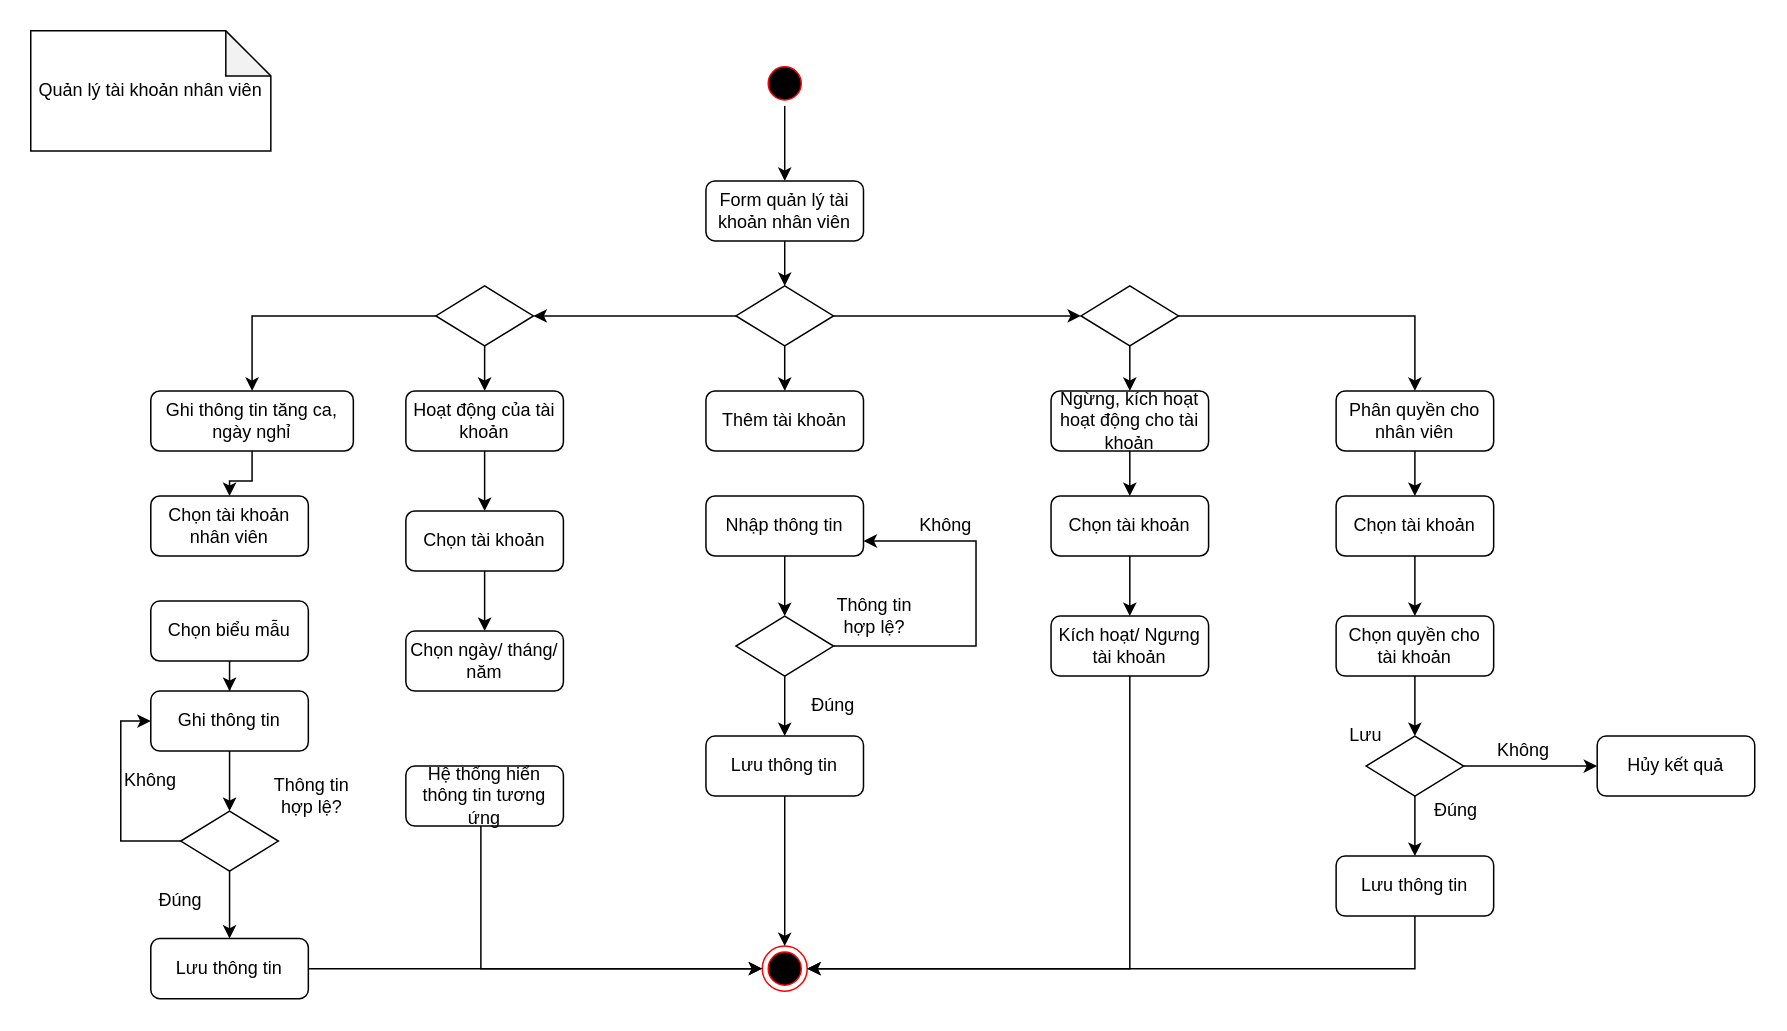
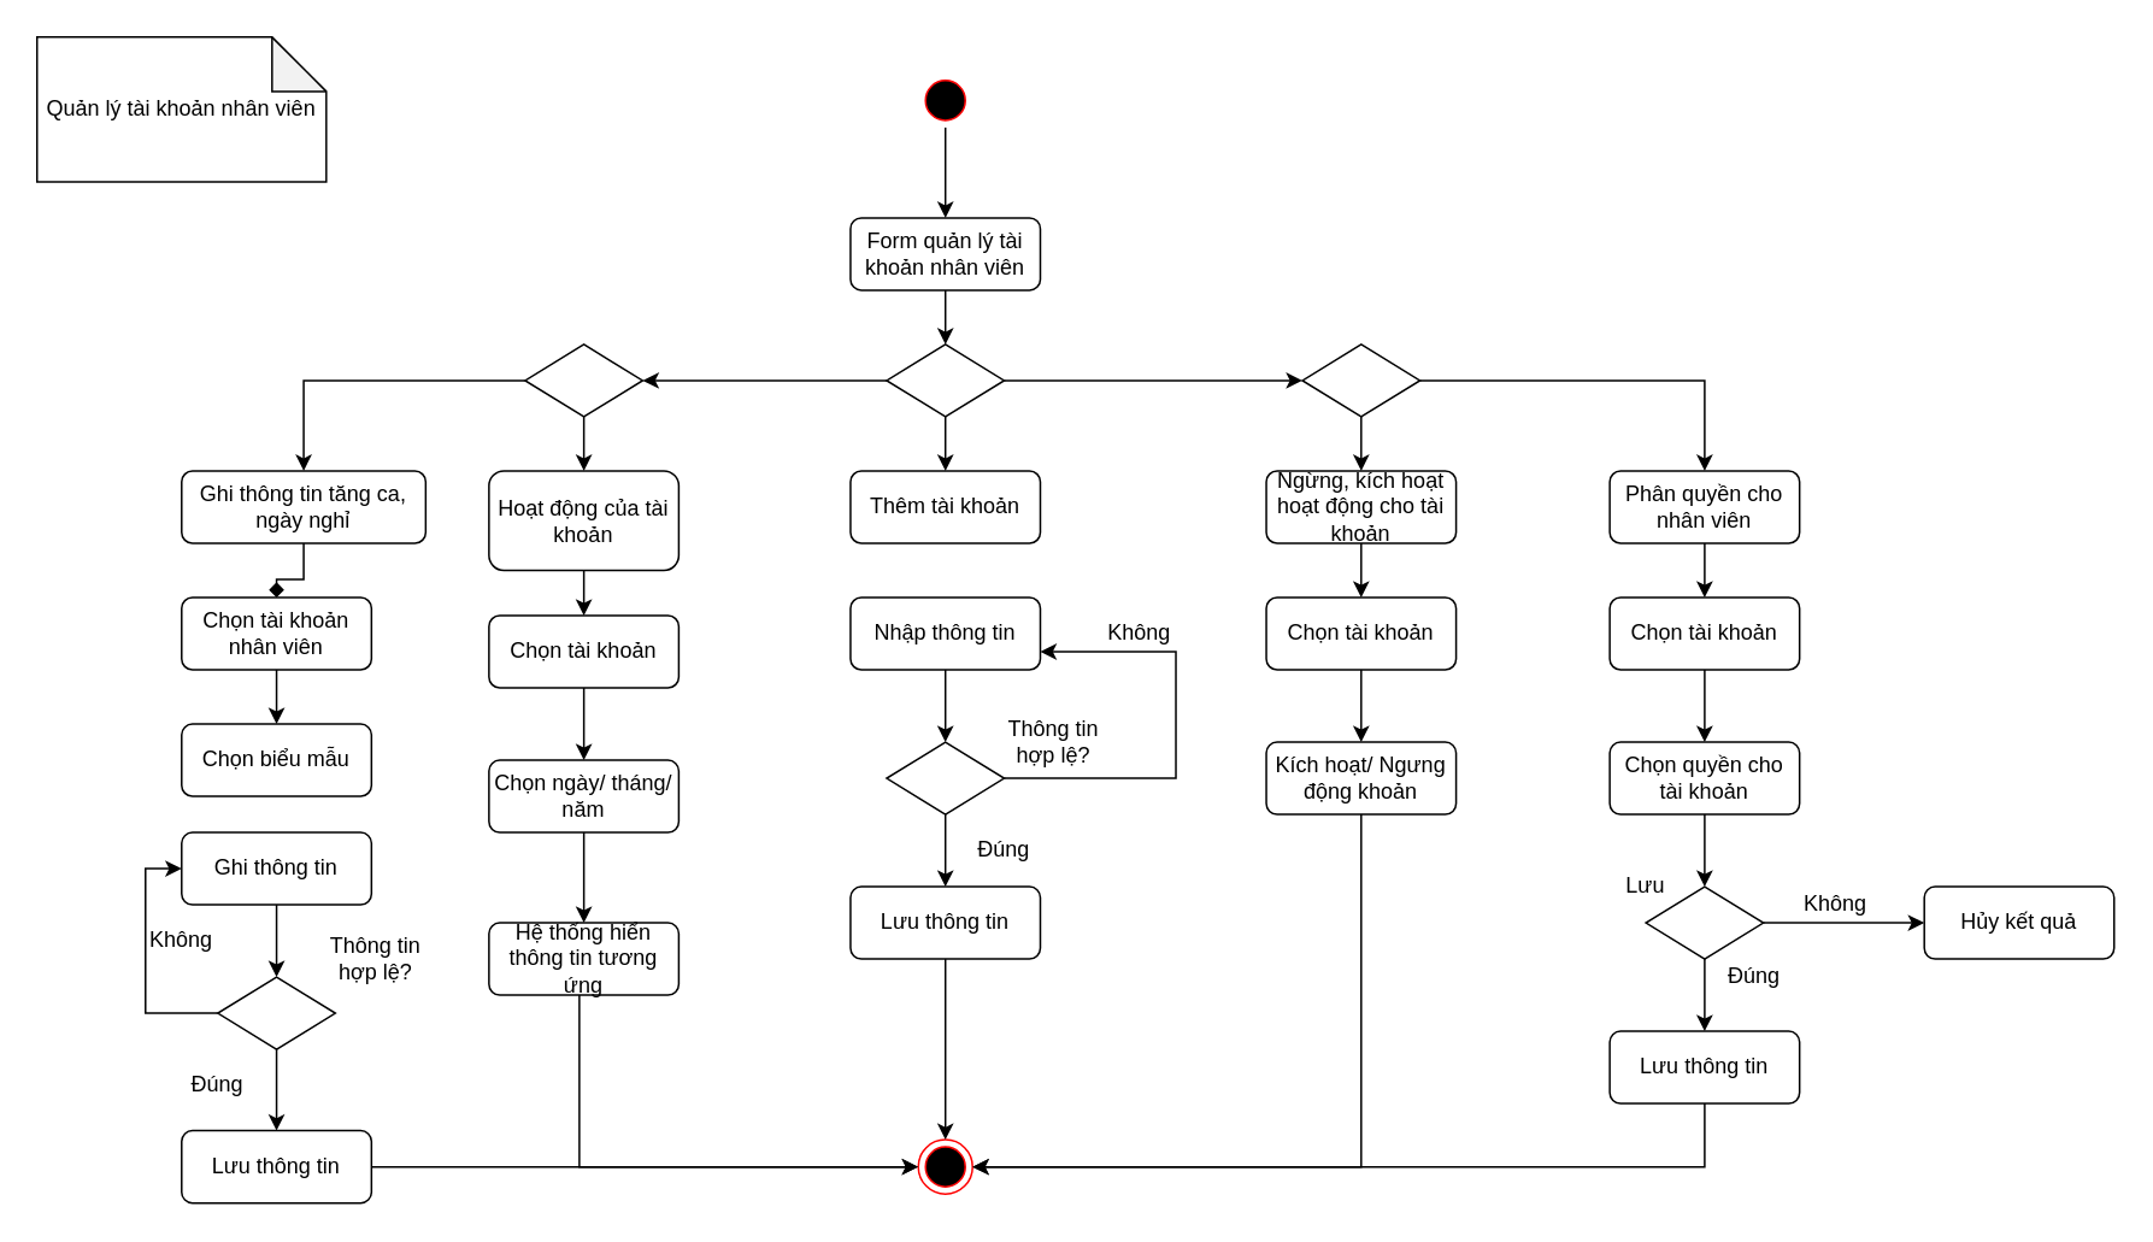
- <mxCell id="19" value="Hoạt động của tài khoản" style="rounded=1;whiteSpace=wrap;html=1;" parent="1" vertex="1"><mxGeometry x="270" y="260" width="105" height="40" as="geometry" /></mxCell>
+ <mxCell id="19" value="Hoạt động của tài khoản" style="rounded=1;whiteSpace=wrap;html=1;" parent="1" vertex="1"><mxGeometry x="270" y="260" width="105" height="55" as="geometry" /></mxCell>
- <mxCell id="12" style="edgeStyle=orthogonalEdgeStyle;rounded=0;orthogonalLoop=1;jettySize=auto;html=1;" parent="1" source="13" target="61" edge="1"><mxGeometry relative="1" as="geometry" /></mxCell>
+ <mxCell id="12" style="edgeStyle=orthogonalEdgeStyle;rounded=0;orthogonalLoop=1;jettySize=auto;html=1;endArrow=diamond;" parent="1" source="13" target="61" edge="1"><mxGeometry relative="1" as="geometry" /></mxCell>
+ <mxCell id="60" style="edgeStyle=orthogonalEdgeStyle;rounded=0;orthogonalLoop=1;jettySize=auto;html=1;" parent="1" source="61" target="63" edge="1"><mxGeometry relative="1" as="geometry" /></mxCell>
- <mxCell id="40" value="Kích hoạt/ Ngưng tài khoản" style="rounded=1;whiteSpace=wrap;html=1;" parent="1" vertex="1"><mxGeometry x="700" y="410" width="105" height="40" as="geometry" /></mxCell>
+ <mxCell id="40" value="Kích hoạt/ Ngưng động khoản" style="rounded=1;whiteSpace=wrap;html=1;" parent="1" vertex="1"><mxGeometry x="700" y="410" width="105" height="40" as="geometry" /></mxCell>
- <mxCell id="62" style="edgeStyle=orthogonalEdgeStyle;rounded=0;orthogonalLoop=1;jettySize=auto;html=1;" parent="1" source="63" target="65" edge="1"><mxGeometry relative="1" as="geometry" /></mxCell>
+ <mxCell id="56" style="edgeStyle=orthogonalEdgeStyle;rounded=0;orthogonalLoop=1;jettySize=auto;html=1;" parent="1" source="57" target="59" edge="1"><mxGeometry relative="1" as="geometry" /></mxCell>
